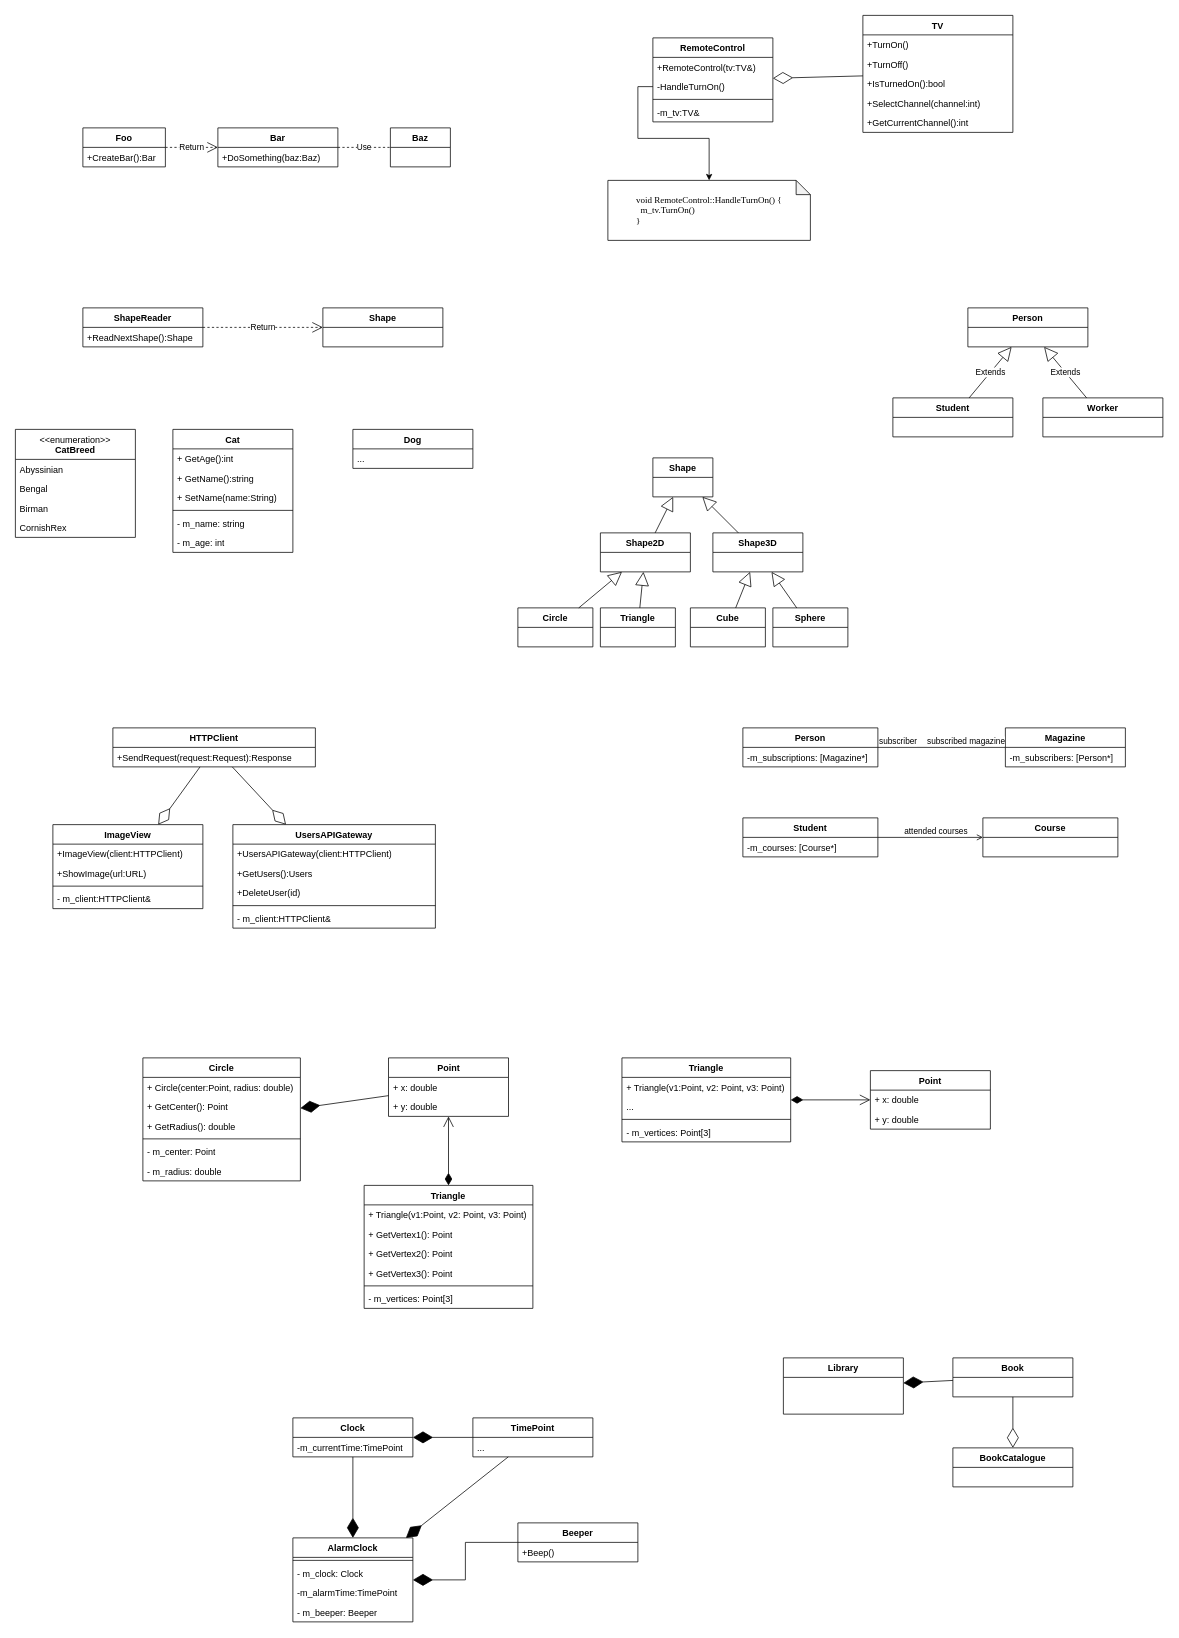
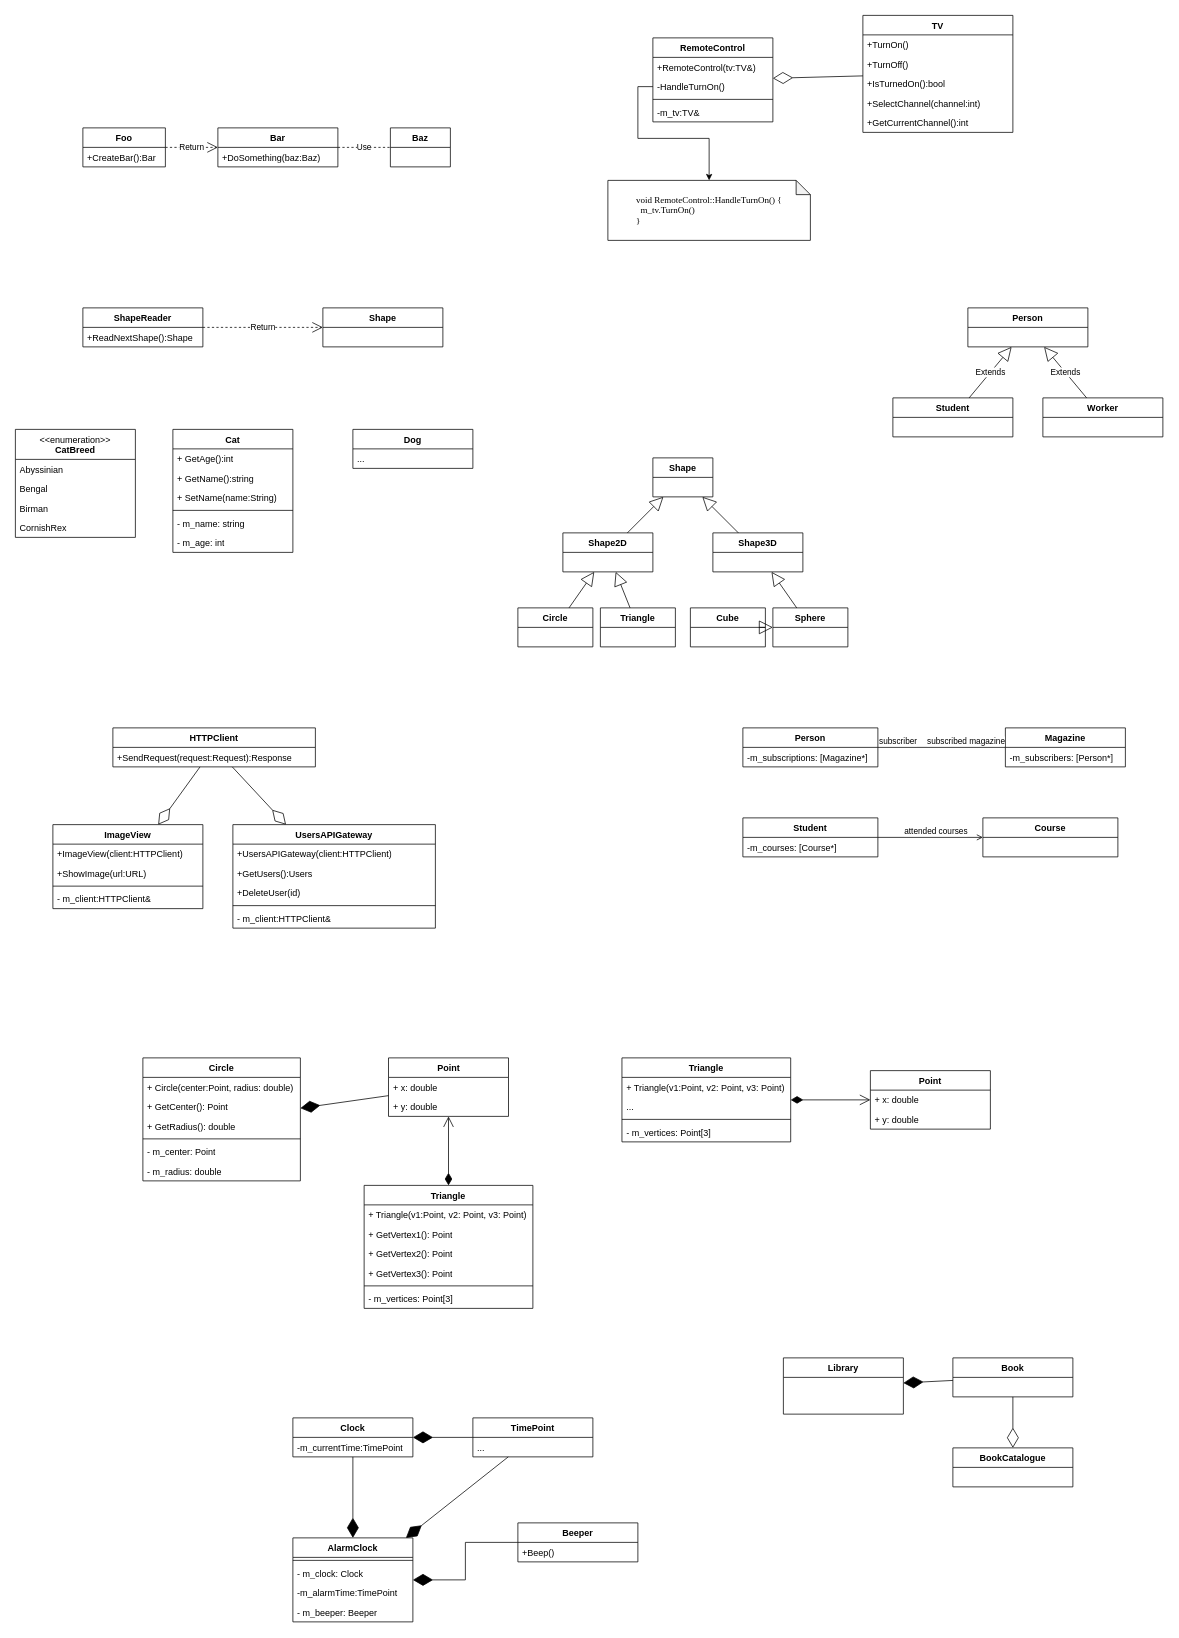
- <mxCell id="22" value="Shape2D" style="swimlane;fontStyle=1;align=center;verticalAlign=top;childLayout=stackLayout;horizontal=1;startSize=26;horizontalStack=0;resizeParent=1;resizeParentMax=0;resizeLast=0;collapsible=1;marginBottom=0;" parent="1" vertex="1"><mxGeometry x="800" y="710" width="120" height="52" as="geometry" /></mxCell>
+ <mxCell id="22" value="Shape2D" style="swimlane;fontStyle=1;align=center;verticalAlign=top;childLayout=stackLayout;horizontal=1;startSize=26;horizontalStack=0;resizeParent=1;resizeParentMax=0;resizeLast=0;collapsible=1;marginBottom=0;" parent="1" vertex="1"><mxGeometry x="750" y="710" width="120" height="52" as="geometry" /></mxCell>
- <mxCell id="30" value="" style="endArrow=block;endSize=16;endFill=0;html=1;" parent="1" source="26" target="23" edge="1"><mxGeometry width="160" relative="1" as="geometry"><mxPoint x="994" y="720" as="sourcePoint" /><mxPoint x="910" y="750" as="targetPoint" /></mxGeometry></mxCell>
+ <mxCell id="30" value="" style="endArrow=block;endSize=16;endFill=0;html=1;" parent="1" source="26" target="27" edge="1"><mxGeometry width="160" relative="1" as="geometry"><mxPoint x="994" y="720" as="sourcePoint" /><mxPoint x="910" y="750" as="targetPoint" /></mxGeometry></mxCell>
